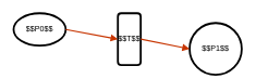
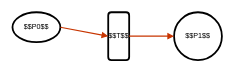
- <mxCell id="3" value="$$P1$$" style="ellipse;whiteSpace=wrap;html=1;aspect=fixed;strokeWidth=3;" vertex="1" parent="1"><mxGeometry x="290" y="35" width="80" height="80" as="geometry" /></mxCell>
+ <mxCell id="3" value="$$P1$$" style="ellipse;whiteSpace=wrap;html=1;aspect=fixed;strokeWidth=3;" vertex="1" parent="1"><mxGeometry x="290" y="20" width="80" height="80" as="geometry" /></mxCell>
